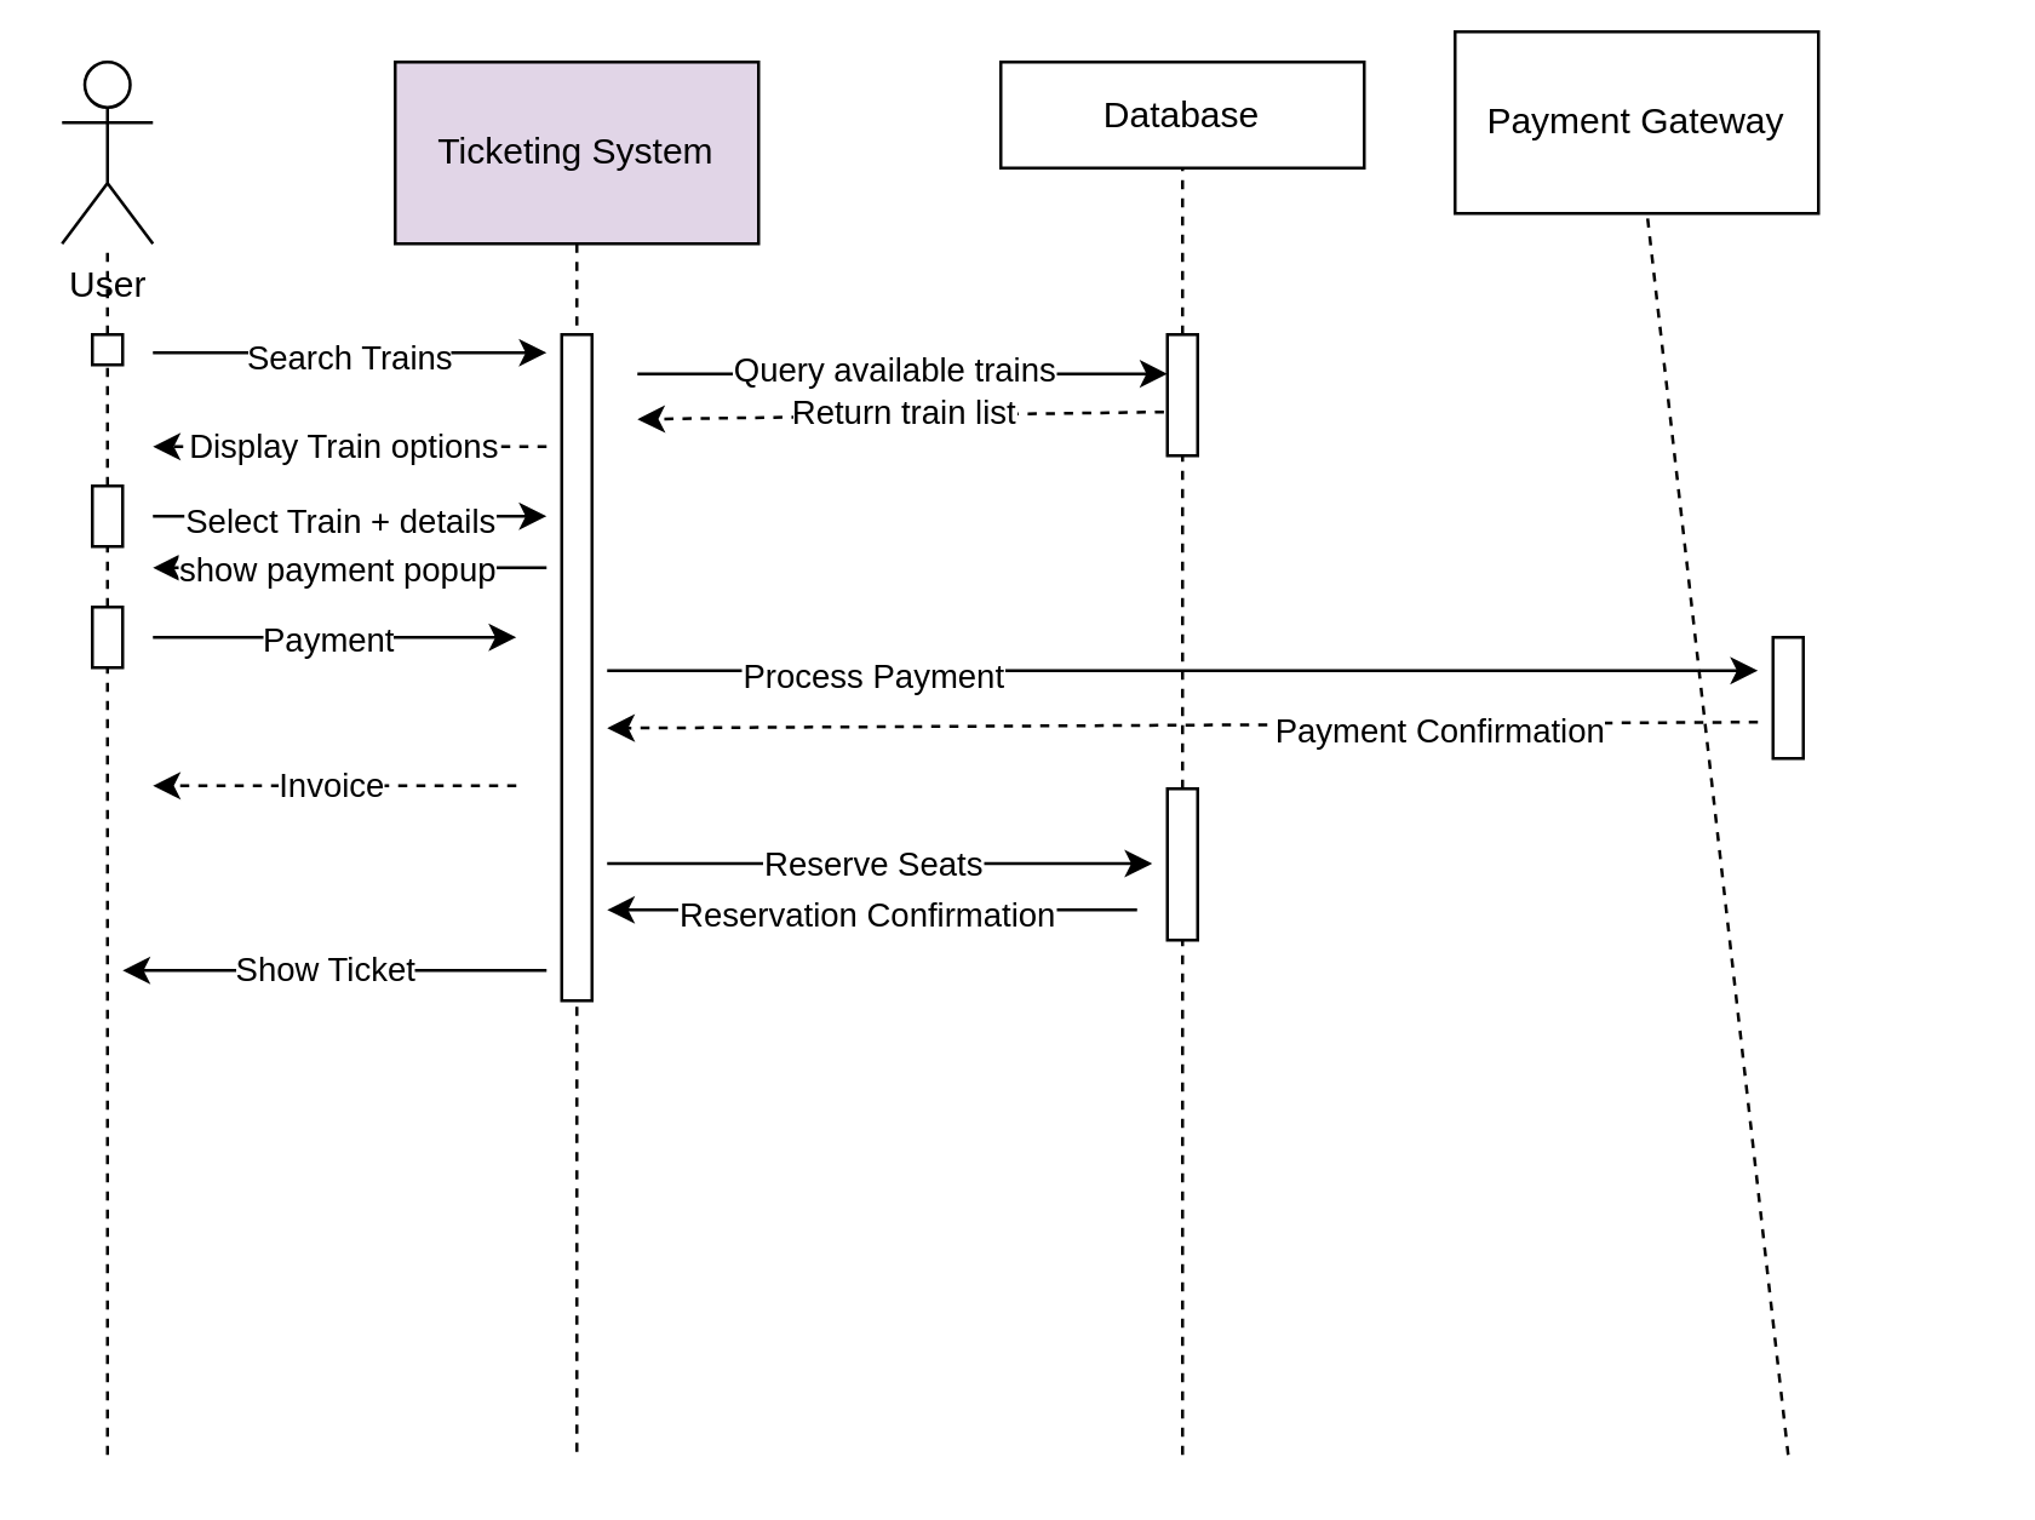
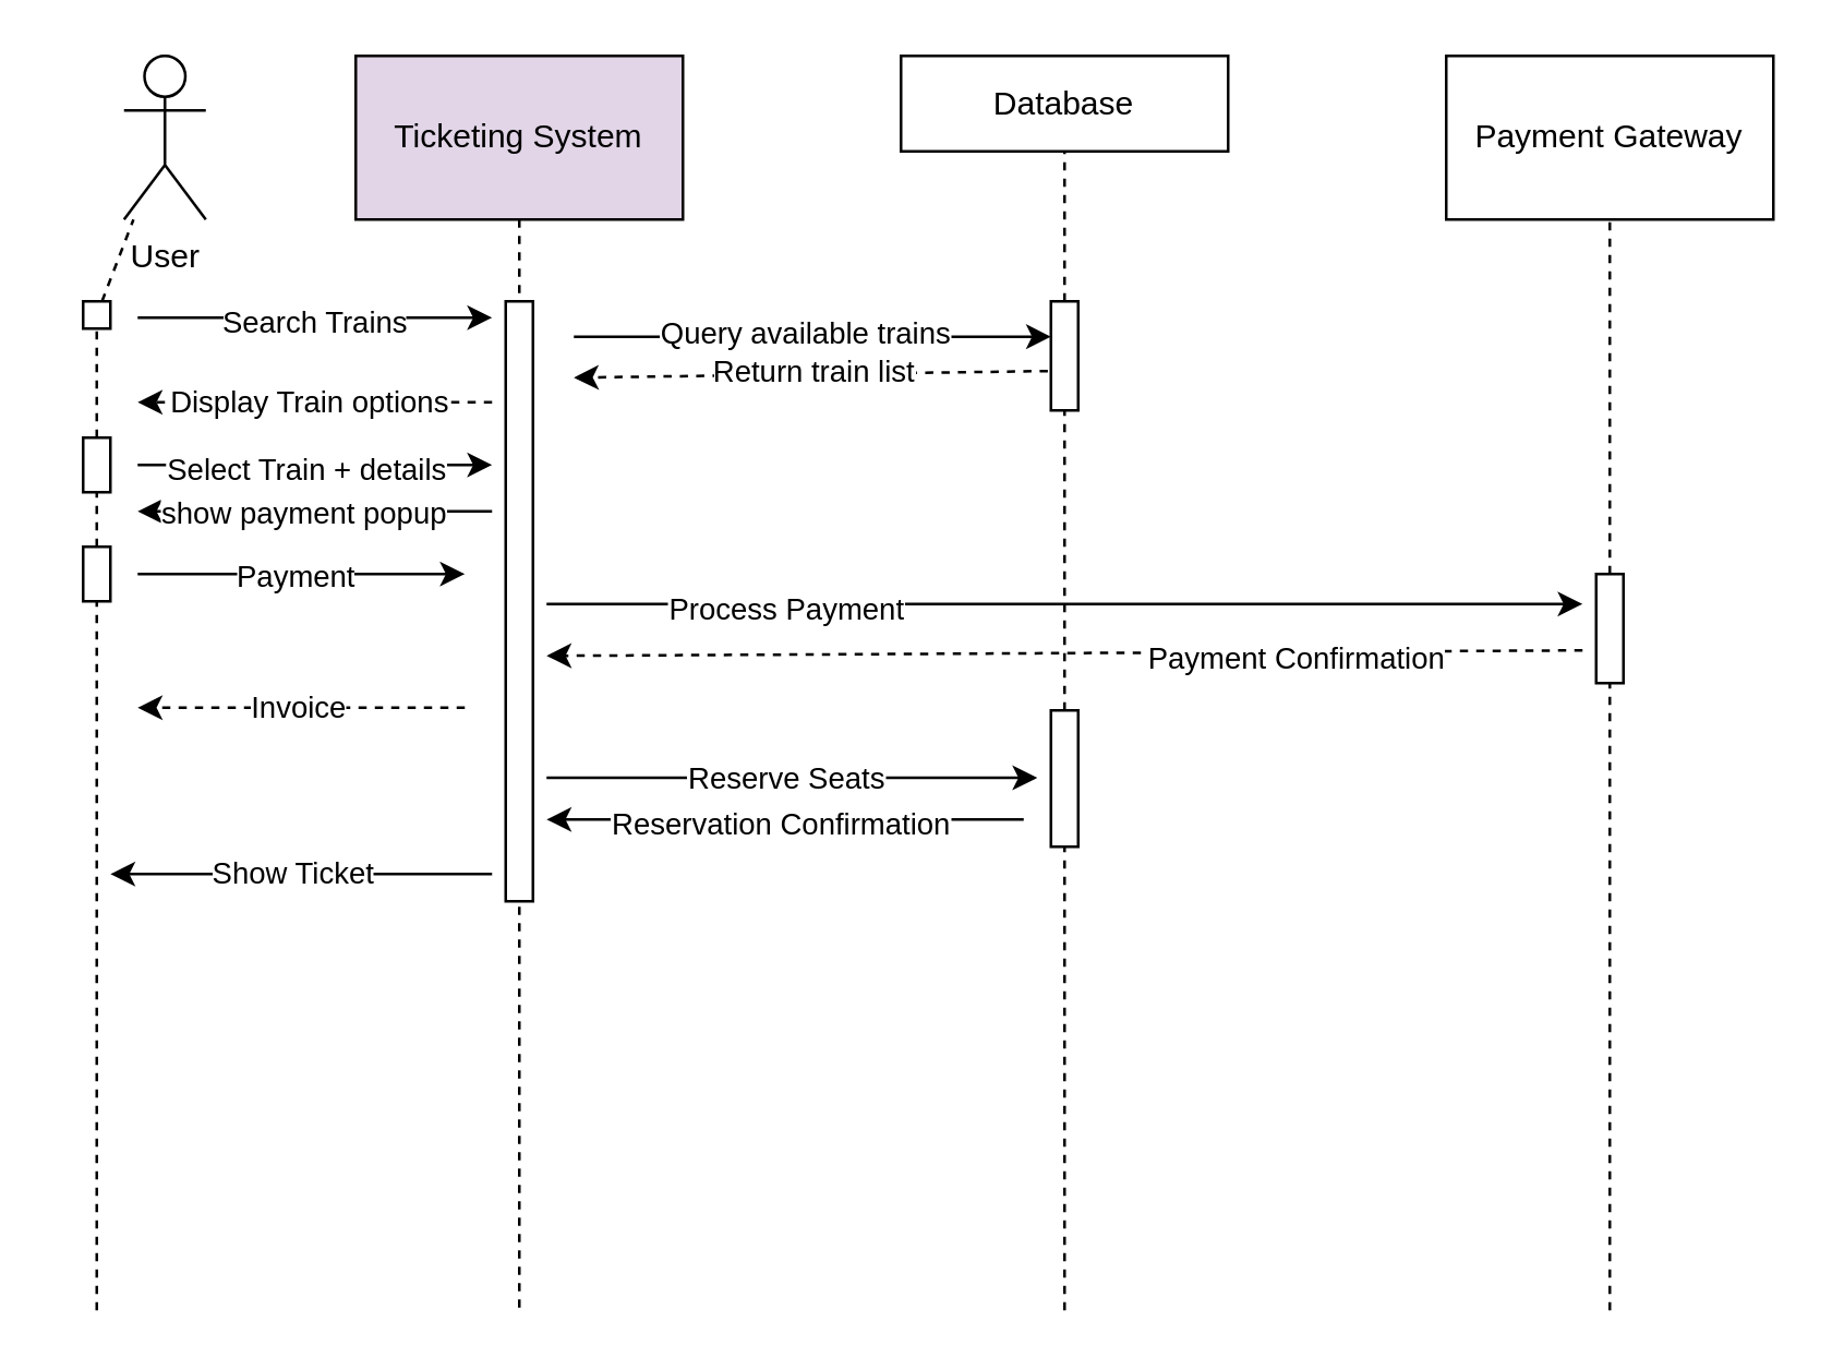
- <mxCell id="4" value="Payment Gateway" style="rounded=0;whiteSpace=wrap;html=1;" vertex="1" parent="1"><mxGeometry x="480" y="10" width="120" height="60" as="geometry" /></mxCell>
+ <mxCell id="4" value="Payment Gateway" style="rounded=0;whiteSpace=wrap;html=1;" vertex="1" parent="1"><mxGeometry x="530" y="20" width="120" height="60" as="geometry" /></mxCell>
- <mxCell id="7" value="User" style="shape=umlActor;verticalLabelPosition=bottom;verticalAlign=top;html=1;outlineConnect=0;" vertex="1" parent="1"><mxGeometry x="20" y="20" width="30" height="60" as="geometry" /></mxCell>
+ <mxCell id="7" value="User" style="shape=umlActor;verticalLabelPosition=bottom;verticalAlign=top;html=1;outlineConnect=0;" vertex="1" parent="1"><mxGeometry x="45" y="20" width="30" height="60" as="geometry" /></mxCell>
